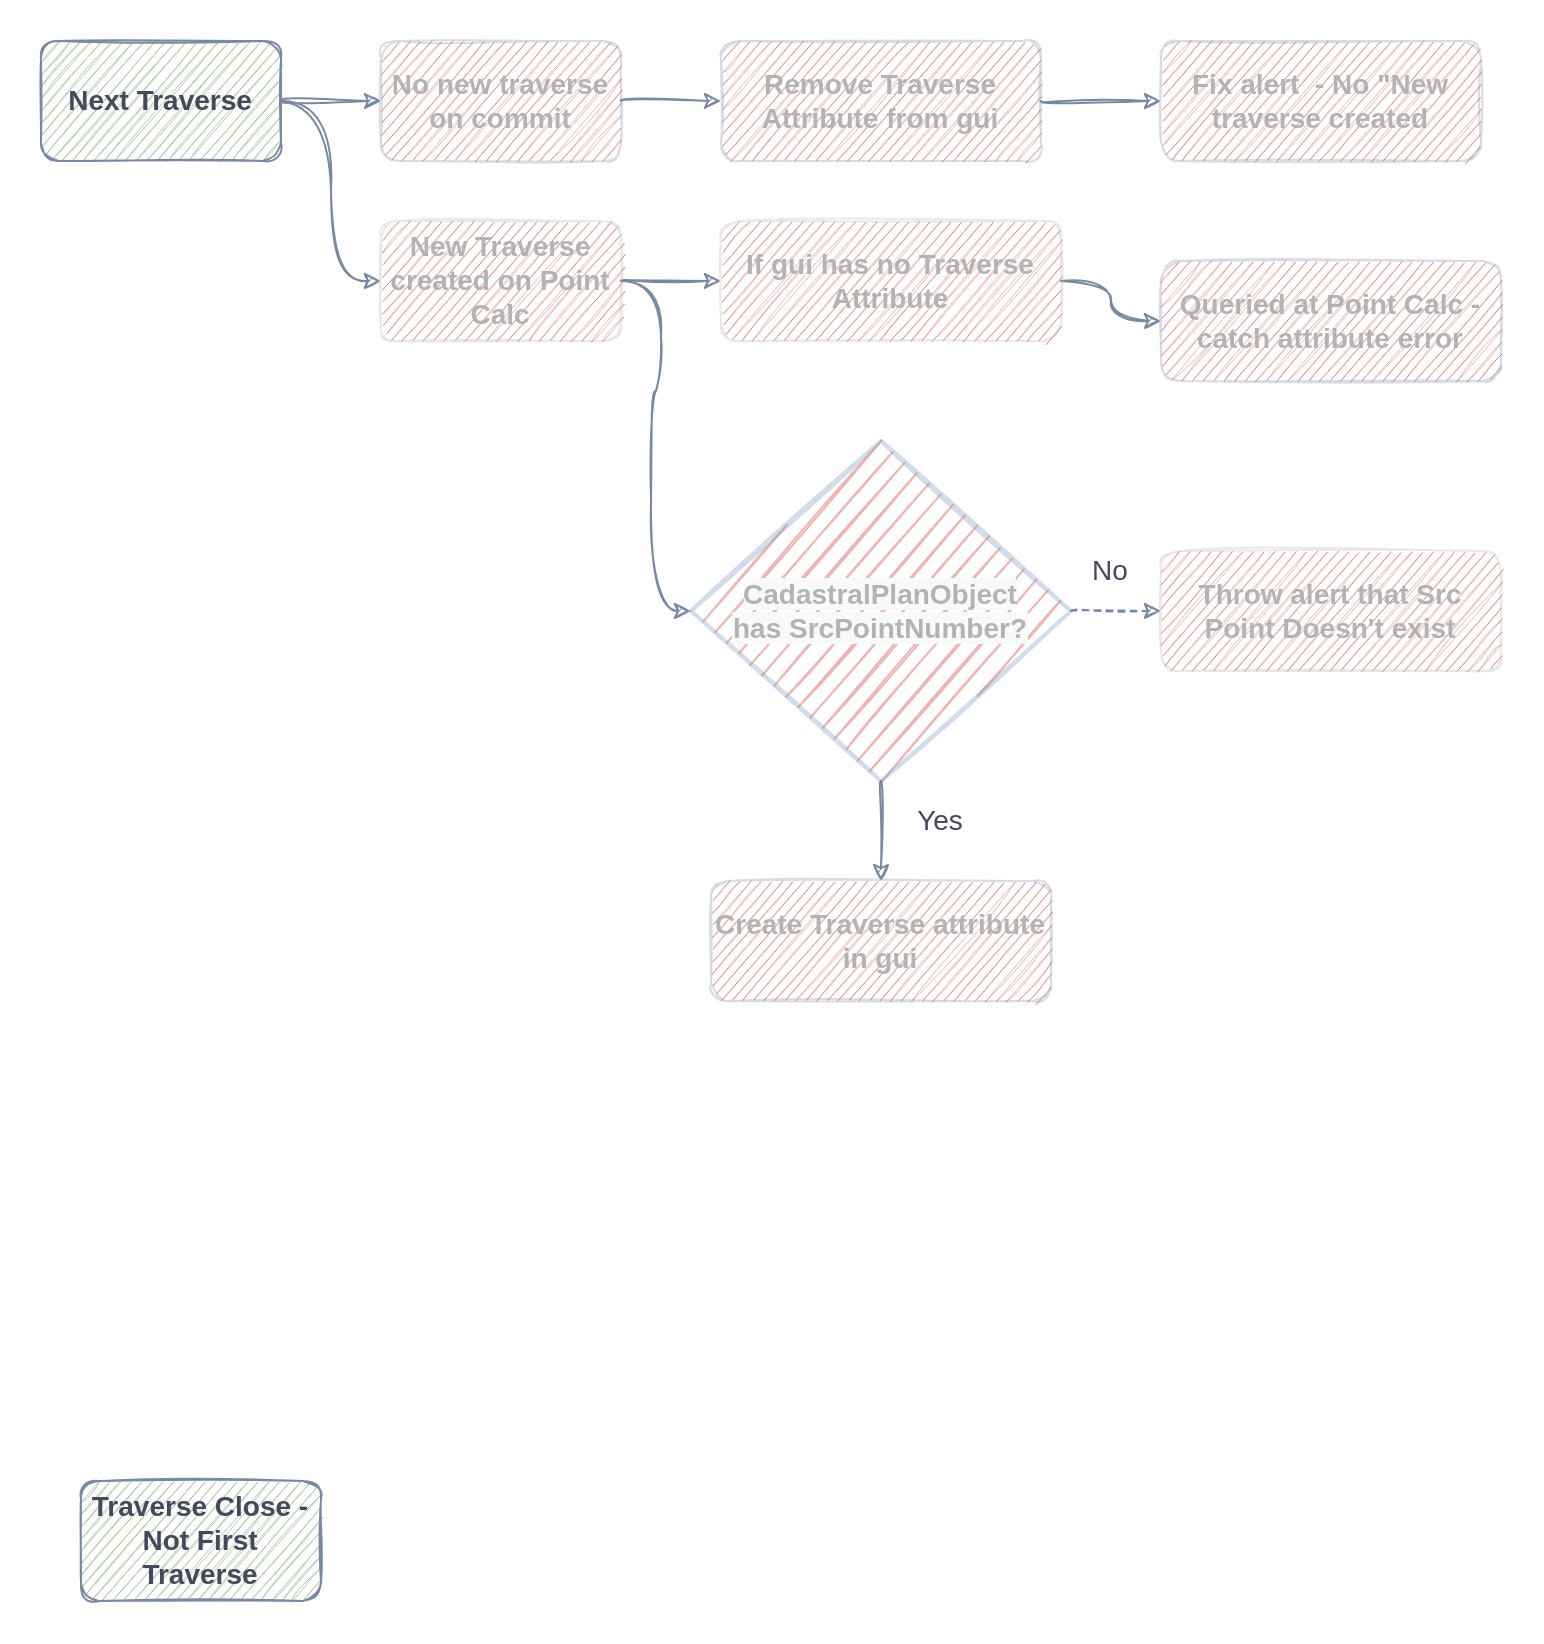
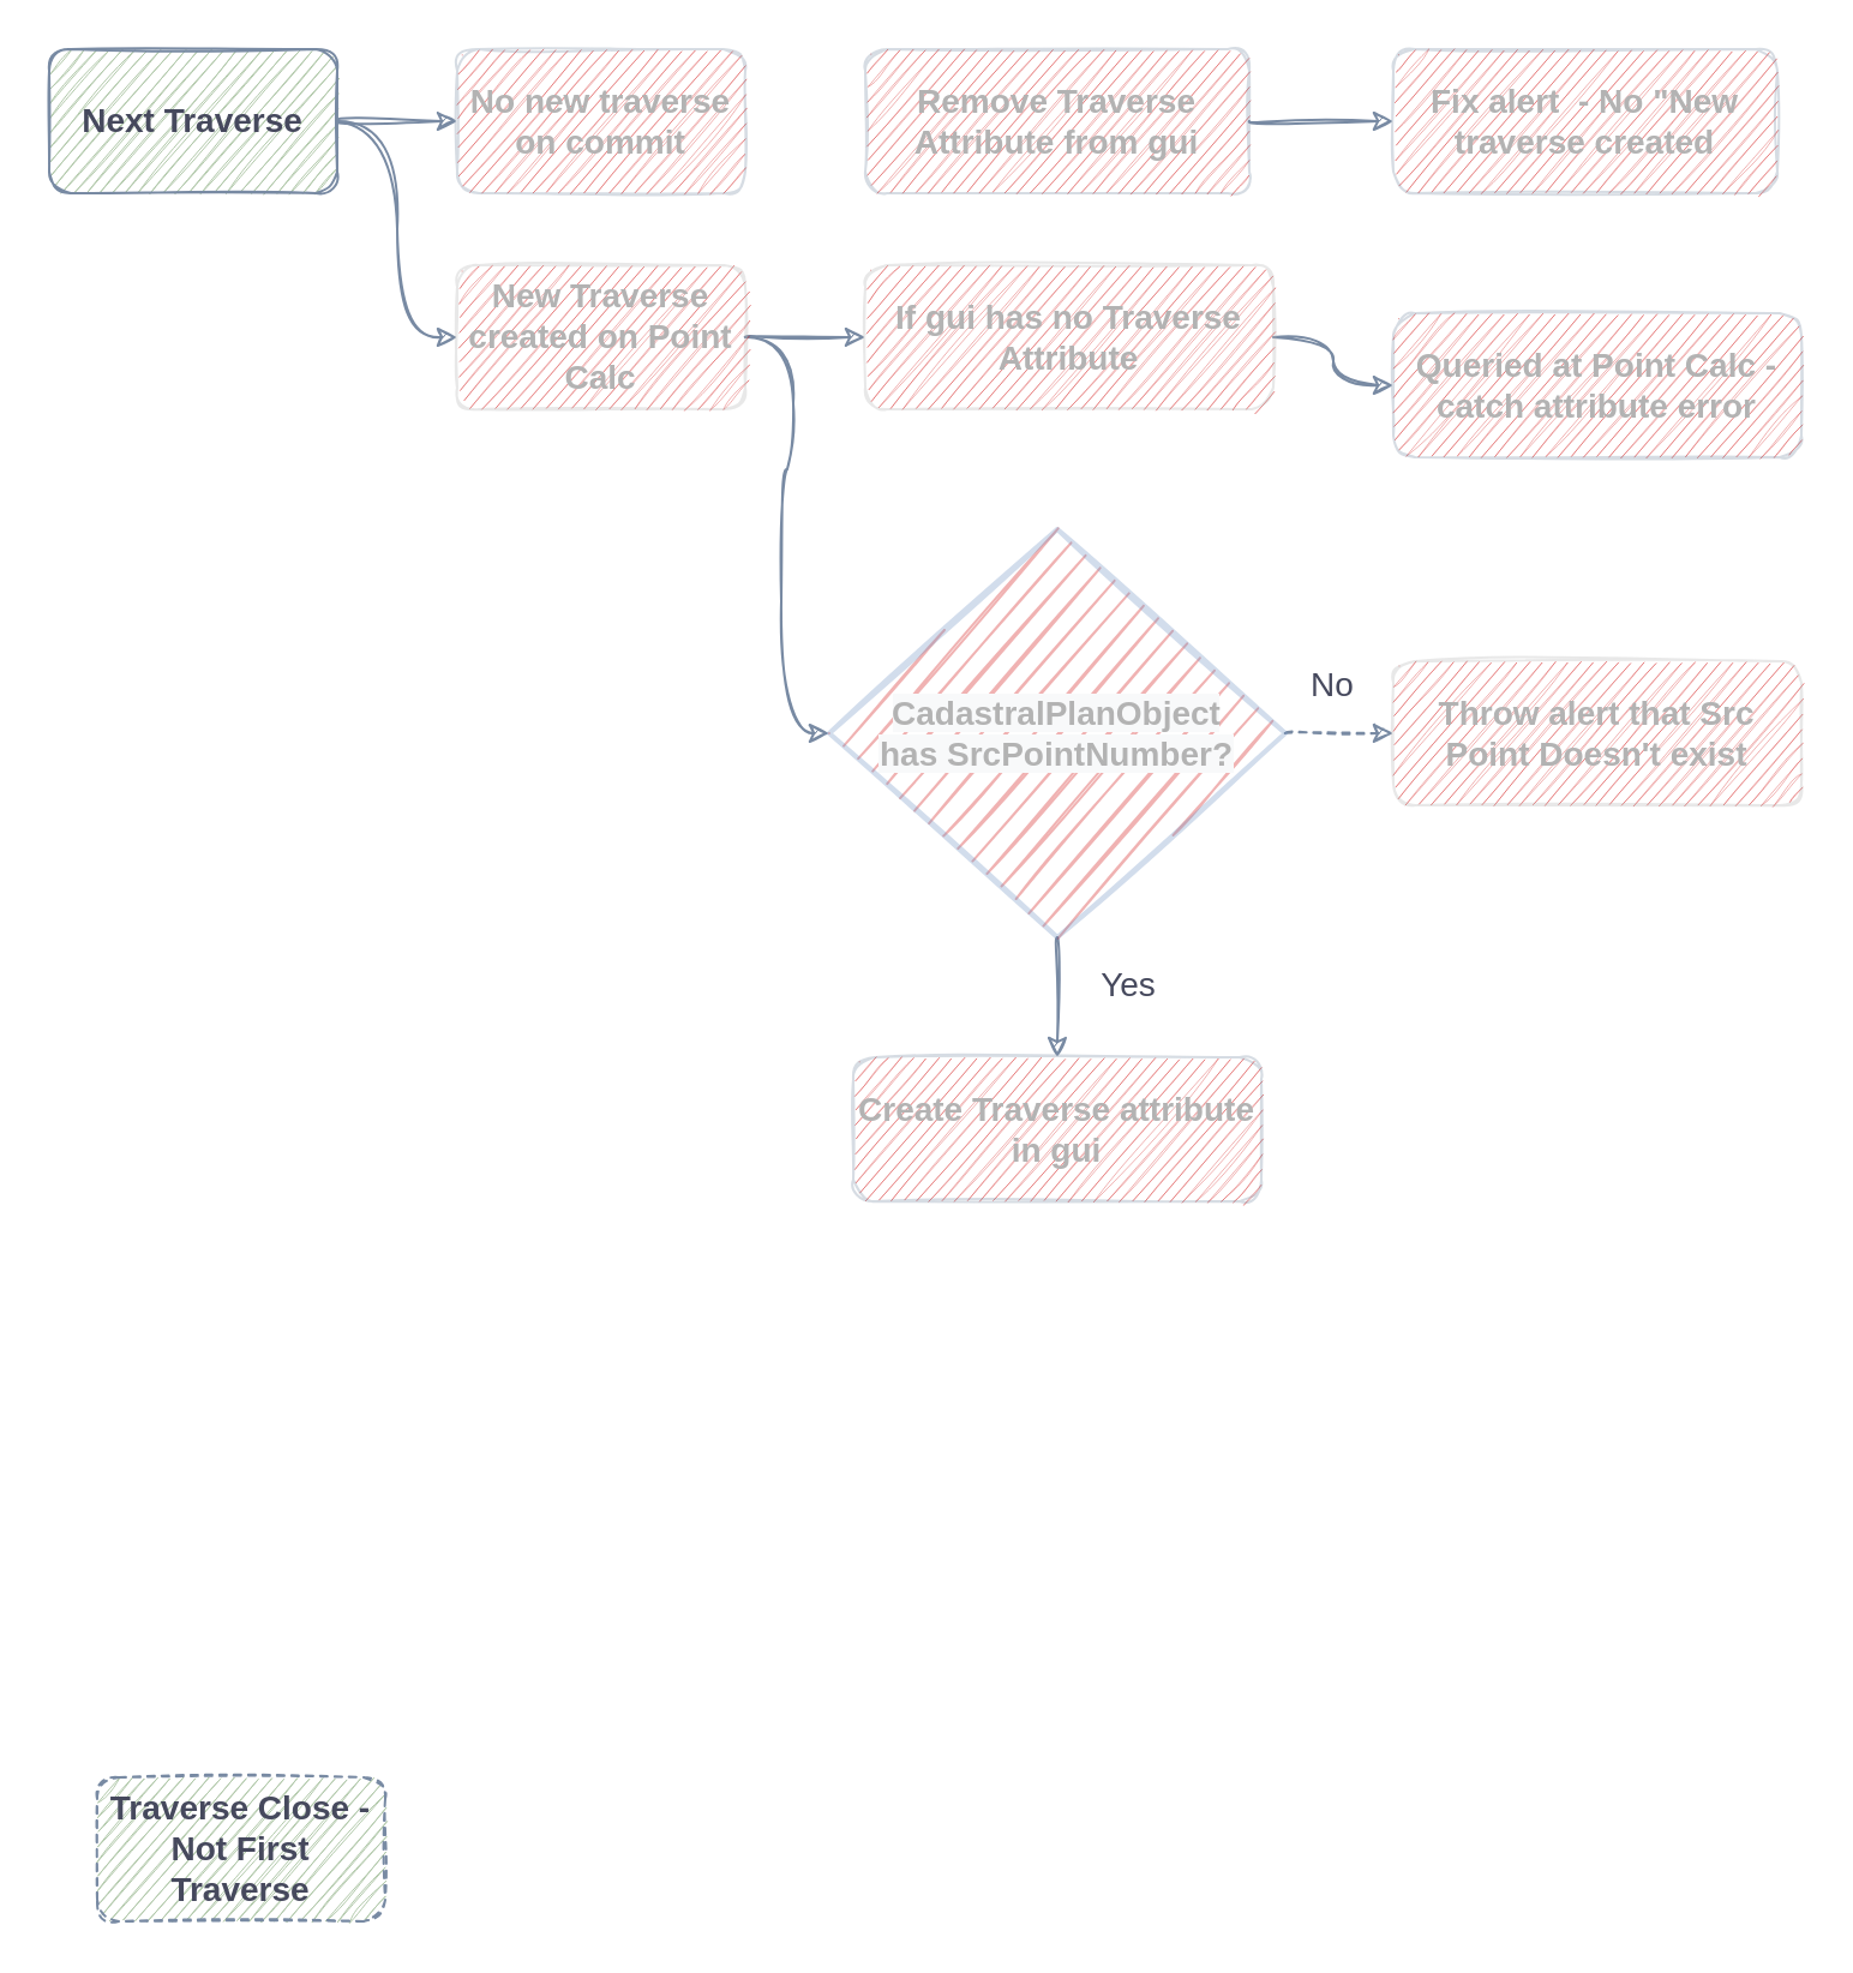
- <mxCell id="5" style="edgeStyle=orthogonalEdgeStyle;curved=1;rounded=1;sketch=1;orthogonalLoop=1;jettySize=auto;html=1;exitX=1;exitY=0.5;exitDx=0;exitDy=0;entryX=0;entryY=0.5;entryDx=0;entryDy=0;strokeColor=#788AA3;fillColor=#B2C9AB;fontSize=14;fontColor=#46495D;" edge="1" parent="1" source="6" target="11"><mxGeometry relative="1" as="geometry" /></mxCell>
- <mxCell id="23" value="Traverse Close - Not First Traverse" style="rounded=1;whiteSpace=wrap;html=1;fillColor=#B2C9AB;strokeColor=#788AA3;fontColor=#46495D;sketch=1;fontSize=14;fontStyle=1" vertex="1" parent="1"><mxGeometry x="40" y="740" width="120" height="60" as="geometry" /></mxCell>
+ <mxCell id="23" value="Traverse Close - Not First Traverse" style="rounded=1;whiteSpace=wrap;html=1;fillColor=#B2C9AB;strokeColor=#788AA3;fontColor=#46495D;sketch=1;fontSize=14;fontStyle=1;dashed=1;" vertex="1" parent="1"><mxGeometry x="40" y="740" width="120" height="60" as="geometry" /></mxCell>
